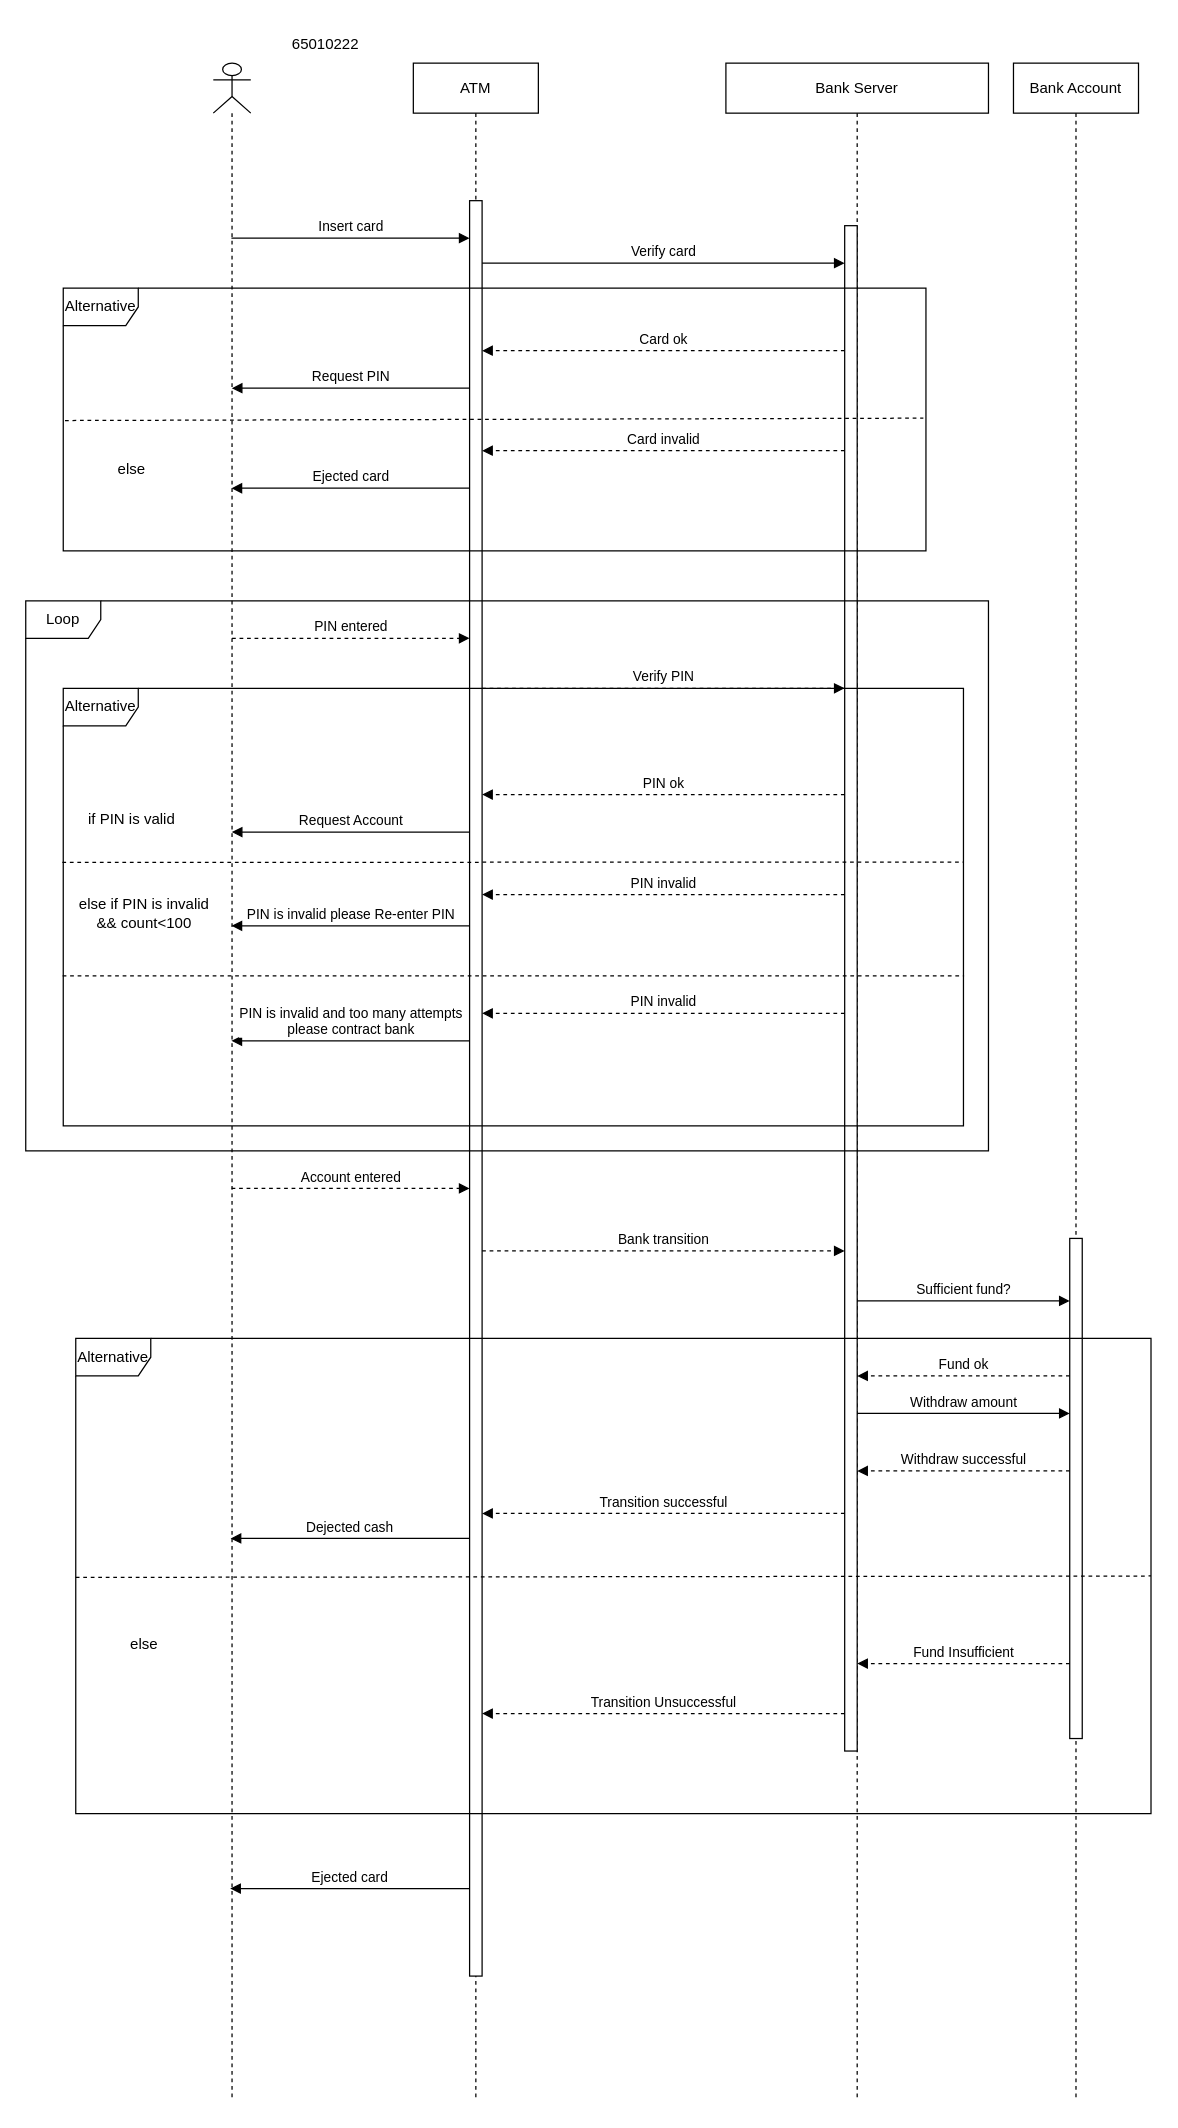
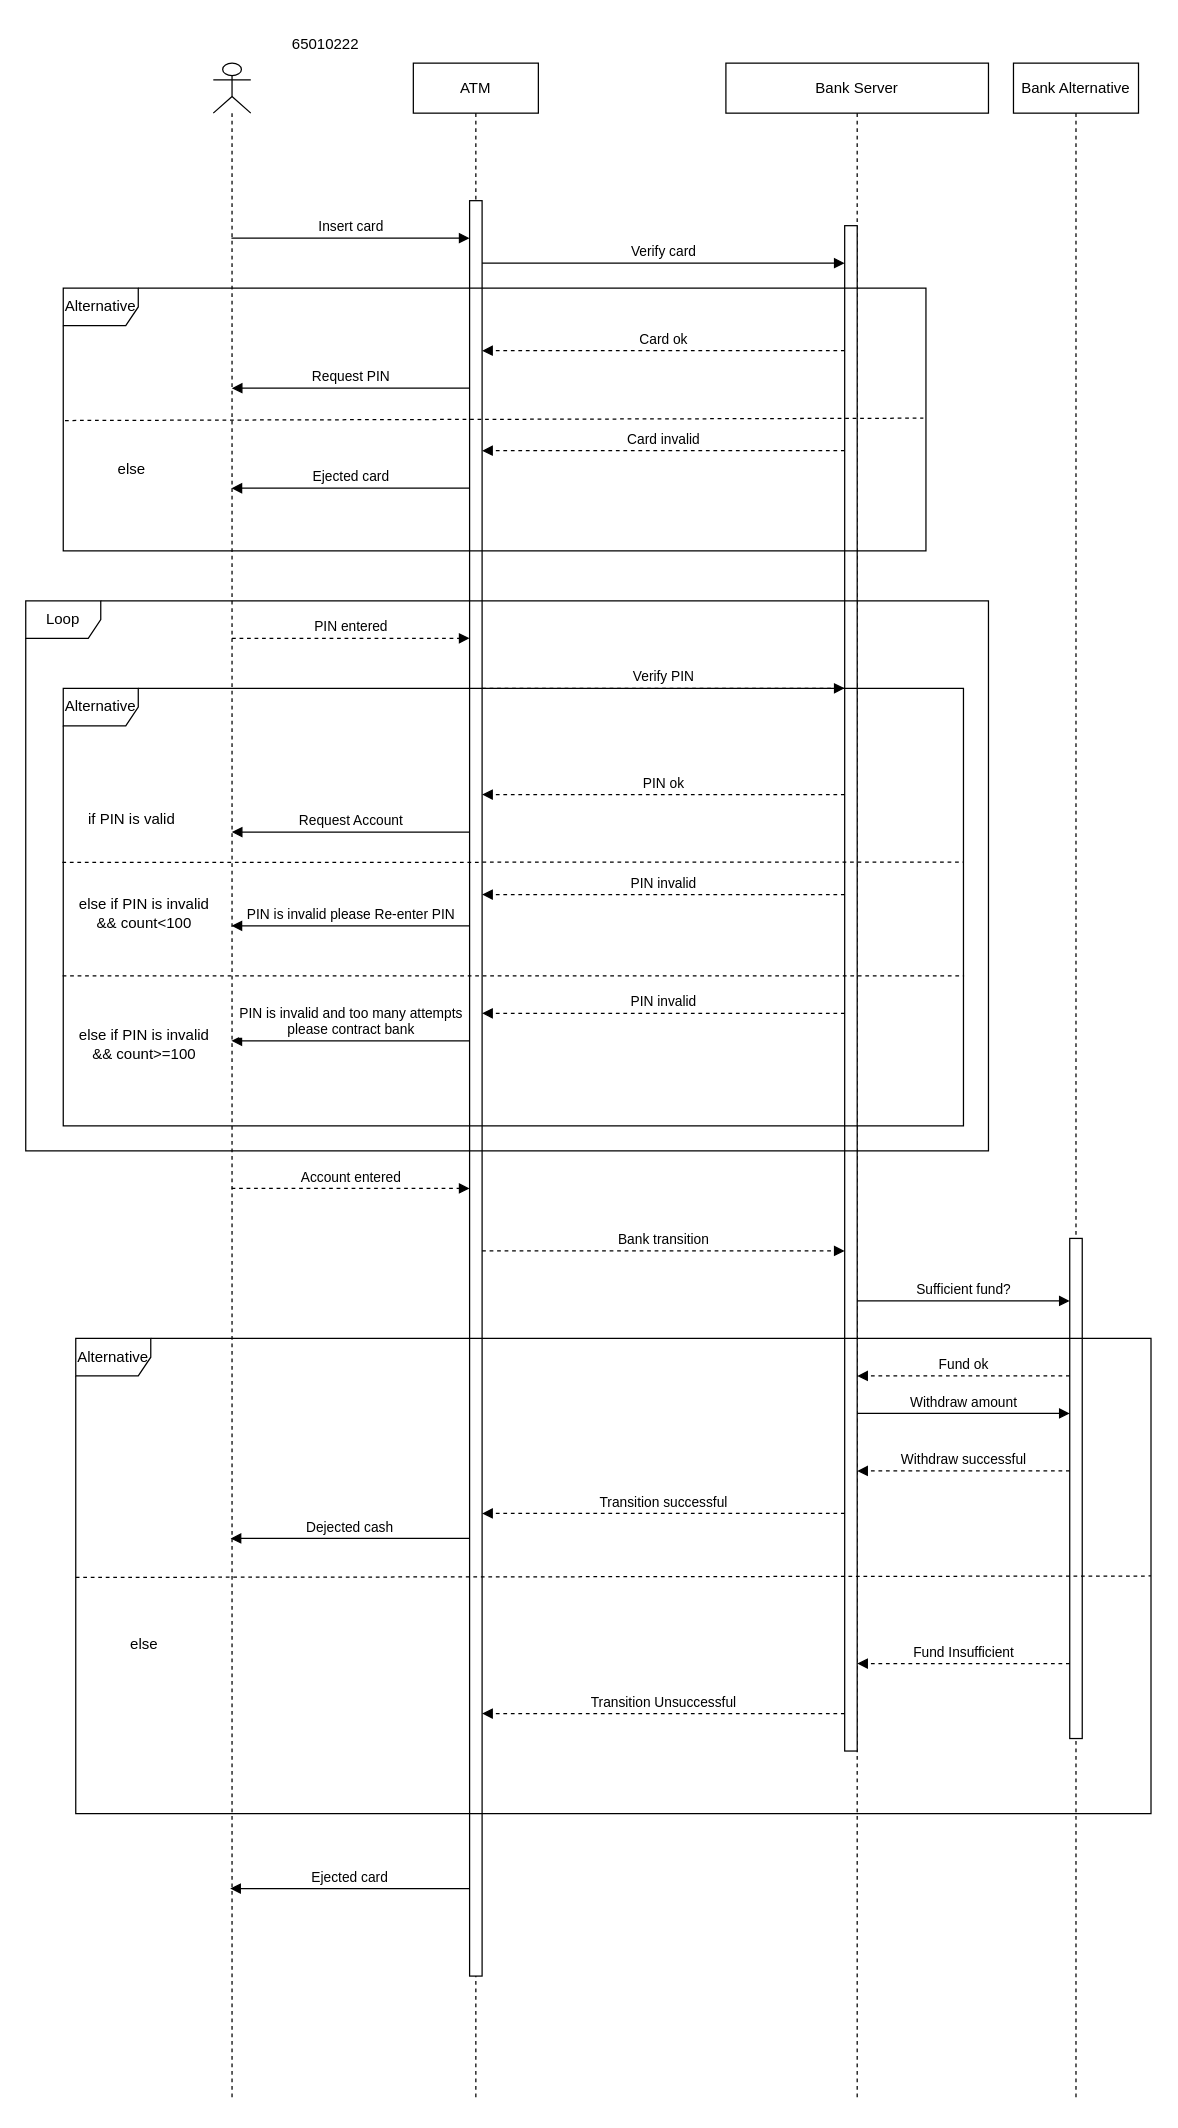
- <mxCell id="15" value="Bank Account" style="shape=umlLifeline;perimeter=lifelinePerimeter;whiteSpace=wrap;html=1;container=1;dropTarget=0;collapsible=0;recursiveResize=0;outlineConnect=0;portConstraint=eastwest;newEdgeStyle={&quot;curved&quot;:0,&quot;rounded&quot;:0};" vertex="1" parent="1"><mxGeometry x="810" y="50" width="100" height="1630" as="geometry" /></mxCell>
+ <mxCell id="15" value="Bank Alternative" style="shape=umlLifeline;perimeter=lifelinePerimeter;whiteSpace=wrap;html=1;container=1;dropTarget=0;collapsible=0;recursiveResize=0;outlineConnect=0;portConstraint=eastwest;newEdgeStyle={&quot;curved&quot;:0,&quot;rounded&quot;:0};" vertex="1" parent="1"><mxGeometry x="810" y="50" width="100" height="1630" as="geometry" /></mxCell>
+ <mxCell id="44" value="else if PIN is invalid &amp;amp;&amp;amp; count&amp;gt;=100" style="text;html=1;strokeColor=none;fillColor=none;align=center;verticalAlign=middle;whiteSpace=wrap;rounded=0;" vertex="1" parent="1"><mxGeometry x="60" y="820" width="110" height="30" as="geometry" /></mxCell>
